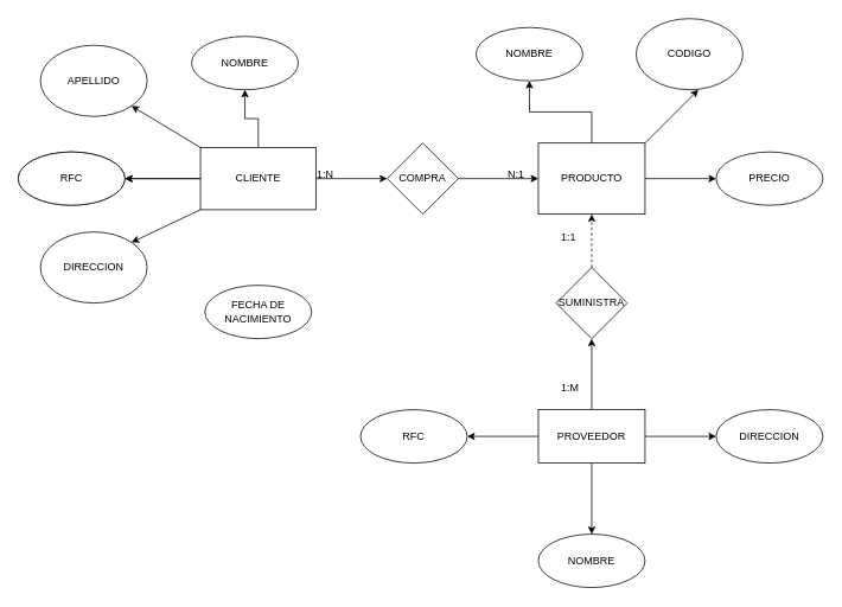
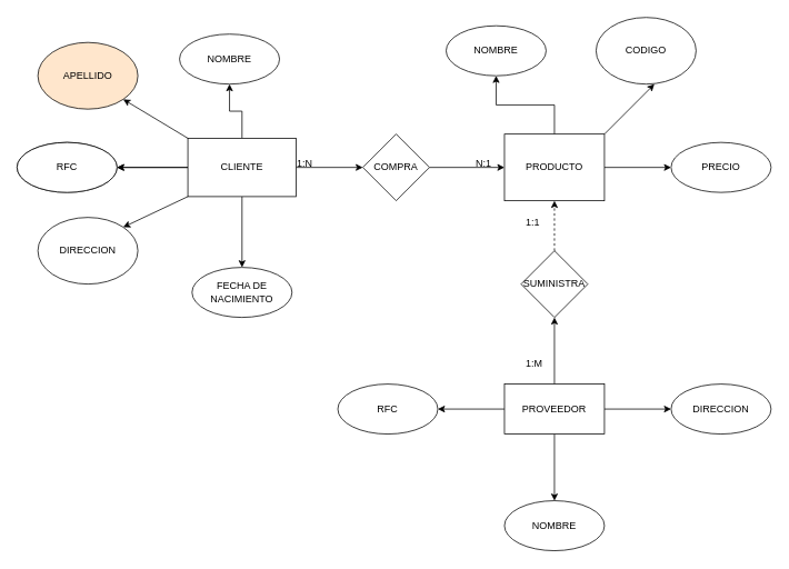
- <mxCell id="24" value="APELLIDO" style="ellipse;whiteSpace=wrap;html=1;" vertex="1" parent="1"><mxGeometry x="45" y="50" width="120" height="80" as="geometry" /></mxCell>
+ <mxCell id="24" value="APELLIDO" style="ellipse;whiteSpace=wrap;html=1;fillColor=#ffe6cc;" vertex="1" parent="1"><mxGeometry x="45" y="50" width="120" height="80" as="geometry" /></mxCell>
+ <mxCell id="12" value="" style="edgeStyle=orthogonalEdgeStyle;rounded=0;orthogonalLoop=1;jettySize=auto;html=1;" edge="1" parent="1" source="15" target="21"><mxGeometry relative="1" as="geometry" /></mxCell>
